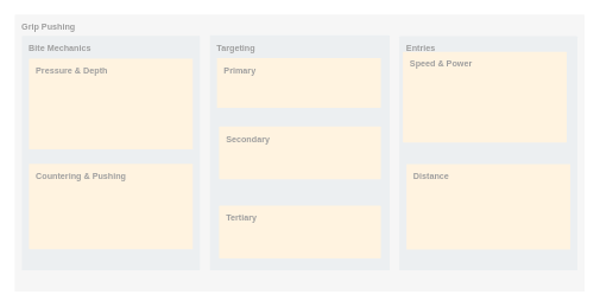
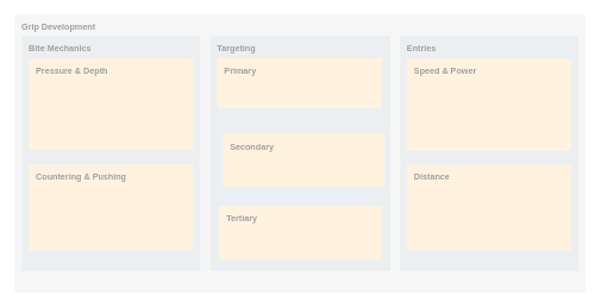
- <mxCell id="2" value="&lt;b&gt;Grip Pushing&lt;/b&gt;" style="sketch=0;points=[[0,0,0],[0.25,0,0],[0.5,0,0],[0.75,0,0],[1,0,0],[1,0.25,0],[1,0.5,0],[1,0.75,0],[1,1,0],[0.75,1,0],[0.5,1,0],[0.25,1,0],[0,1,0],[0,0.75,0],[0,0.5,0],[0,0.25,0]];rounded=1;absoluteArcSize=1;arcSize=2;html=1;strokeColor=none;gradientColor=none;shadow=0;dashed=0;fontSize=12;fontColor=#9E9E9E;align=left;verticalAlign=top;spacing=10;spacingTop=-4;fillColor=#F6F6F6;hachureGap=4;pointerEvents=0;" vertex="1" parent="1"><mxGeometry x="20" y="20" width="800" height="390" as="geometry" /></mxCell>
+ <mxCell id="2" value="&lt;b&gt;Grip Development&lt;/b&gt;" style="sketch=0;points=[[0,0,0],[0.25,0,0],[0.5,0,0],[0.75,0,0],[1,0,0],[1,0.25,0],[1,0.5,0],[1,0.75,0],[1,1,0],[0.75,1,0],[0.5,1,0],[0.25,1,0],[0,1,0],[0,0.75,0],[0,0.5,0],[0,0.25,0]];rounded=1;absoluteArcSize=1;arcSize=2;html=1;strokeColor=none;gradientColor=none;shadow=0;dashed=0;fontSize=12;fontColor=#9E9E9E;align=left;verticalAlign=top;spacing=10;spacingTop=-4;fillColor=#F6F6F6;hachureGap=4;pointerEvents=0;" vertex="1" parent="1"><mxGeometry x="20" y="20" width="800" height="390" as="geometry" /></mxCell>
- <mxCell id="12" value="&lt;b&gt;Speed &amp;amp; Power&lt;/b&gt;" style="sketch=0;points=[[0,0,0],[0.25,0,0],[0.5,0,0],[0.75,0,0],[1,0,0],[1,0.25,0],[1,0.5,0],[1,0.75,0],[1,1,0],[0.75,1,0],[0.5,1,0],[0.25,1,0],[0,1,0],[0,0.75,0],[0,0.5,0],[0,0.25,0]];rounded=1;absoluteArcSize=1;arcSize=2;html=1;strokeColor=none;gradientColor=none;shadow=0;dashed=0;fontSize=12;fontColor=#9E9E9E;align=left;verticalAlign=top;spacing=10;spacingTop=-4;fillColor=#FFF3E0;" vertex="1" parent="10"><mxGeometry x="5" y="21.89" width="230" height="127.56" as="geometry" /></mxCell>
+ <mxCell id="12" value="&lt;b&gt;Speed &amp;amp; Power&lt;/b&gt;" style="sketch=0;points=[[0,0,0],[0.25,0,0],[0.5,0,0],[0.75,0,0],[1,0,0],[1,0.25,0],[1,0.5,0],[1,0.75,0],[1,1,0],[0.75,1,0],[0.5,1,0],[0.25,1,0],[0,1,0],[0,0.75,0],[0,0.5,0],[0,0.25,0]];rounded=1;absoluteArcSize=1;arcSize=2;html=1;strokeColor=none;gradientColor=none;shadow=0;dashed=0;fontSize=12;fontColor=#9E9E9E;align=left;verticalAlign=top;spacing=10;spacingTop=-4;fillColor=#FFF3E0;" vertex="1" parent="10"><mxGeometry x="10" y="31.89" width="230" height="127.56" as="geometry" /></mxCell>
- <mxCell id="8" value="&lt;b&gt;Secondary&lt;/b&gt;" style="sketch=0;points=[[0,0,0],[0.25,0,0],[0.5,0,0],[0.75,0,0],[1,0,0],[1,0.25,0],[1,0.5,0],[1,0.75,0],[1,1,0],[0.75,1,0],[0.5,1,0],[0.25,1,0],[0,1,0],[0,0.75,0],[0,0.5,0],[0,0.25,0]];rounded=1;absoluteArcSize=1;arcSize=2;html=1;strokeColor=none;gradientColor=none;shadow=0;dashed=0;fontSize=12;fontColor=#9E9E9E;align=left;verticalAlign=top;spacing=10;spacingTop=-4;fillColor=#FFF3E0;" vertex="1" parent="6"><mxGeometry x="12.91" y="128.272" width="227.09" height="74.207" as="geometry" /></mxCell>
+ <mxCell id="8" value="&lt;b&gt;Secondary&lt;/b&gt;" style="sketch=0;points=[[0,0,0],[0.25,0,0],[0.5,0,0],[0.75,0,0],[1,0,0],[1,0.25,0],[1,0.5,0],[1,0.75,0],[1,1,0],[0.75,1,0],[0.5,1,0],[0.25,1,0],[0,1,0],[0,0.75,0],[0,0.5,0],[0,0.25,0]];rounded=1;absoluteArcSize=1;arcSize=2;html=1;strokeColor=none;gradientColor=none;shadow=0;dashed=0;fontSize=12;fontColor=#9E9E9E;align=left;verticalAlign=top;spacing=10;spacingTop=-4;fillColor=#FFF3E0;" vertex="1" parent="6"><mxGeometry x="17.91" y="138.272" width="227.09" height="74.207" as="geometry" /></mxCell>
